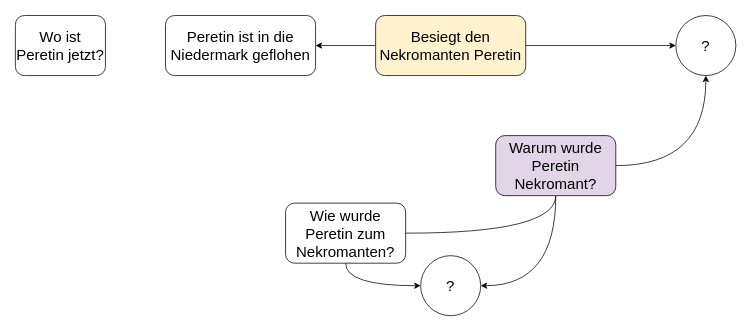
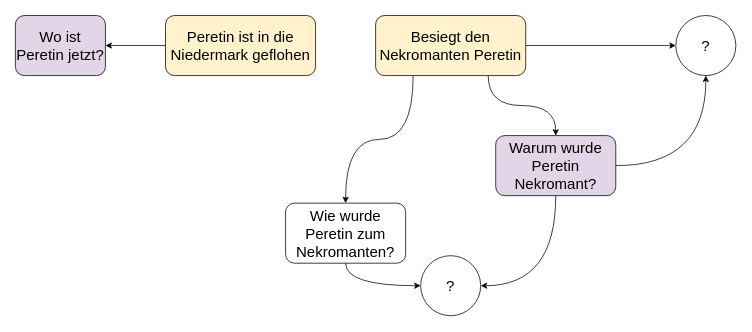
- <mxCell id="9" value="Wo ist Peretin jetzt?" style="rounded=1;whiteSpace=wrap;html=1;fontSize=20;" vertex="1" parent="1"><mxGeometry x="20" y="20" width="120" height="80" as="geometry" /></mxCell>
+ <mxCell id="9" value="Wo ist Peretin jetzt?" style="rounded=1;whiteSpace=wrap;html=1;fontSize=20;fillColor=#e1d5e7;" vertex="1" parent="1"><mxGeometry x="20" y="20" width="120" height="80" as="geometry" /></mxCell>
+ <mxCell id="7" style="edgeStyle=orthogonalEdgeStyle;rounded=0;orthogonalLoop=1;jettySize=auto;html=1;fontSize=20;" edge="1" parent="1" source="8" target="9"><mxGeometry relative="1" as="geometry" /></mxCell>
- <mxCell id="8" value="Peretin ist in die Niedermark geflohen" style="rounded=1;whiteSpace=wrap;html=1;fontSize=20;" vertex="1" parent="1"><mxGeometry x="220" y="20" width="200" height="80" as="geometry" /></mxCell>
+ <mxCell id="8" value="Peretin ist in die Niedermark geflohen" style="rounded=1;whiteSpace=wrap;html=1;fontSize=20;fillColor=#fff2cc;" vertex="1" parent="1"><mxGeometry x="220" y="20" width="200" height="80" as="geometry" /></mxCell>
- <mxCell id="2" style="edgeStyle=orthogonalEdgeStyle;rounded=0;orthogonalLoop=1;jettySize=auto;html=1;fontSize=20;" edge="1" parent="1" source="6" target="8"><mxGeometry relative="1" as="geometry" /></mxCell>
+ <mxCell id="5" style="edgeStyle=orthogonalEdgeStyle;orthogonalLoop=1;jettySize=auto;html=1;fontSize=20;curved=1;exitX=0.75;exitY=1;exitDx=0;exitDy=0;" edge="1" parent="1" source="6" target="16"><mxGeometry relative="1" as="geometry" /></mxCell>
+ <mxCell id="4" style="edgeStyle=orthogonalEdgeStyle;orthogonalLoop=1;jettySize=auto;html=1;fontSize=20;curved=1;exitX=0.25;exitY=1;exitDx=0;exitDy=0;" edge="1" parent="1" source="6" target="13"><mxGeometry relative="1" as="geometry" /></mxCell>
- <mxCell id="11" style="edgeStyle=orthogonalEdgeStyle;curved=1;orthogonalLoop=1;jettySize=auto;html=1;fontSize=20;endArrow=none;endFill=0;" edge="1" parent="1" source="13" target="16"><mxGeometry relative="1" as="geometry" /></mxCell>
